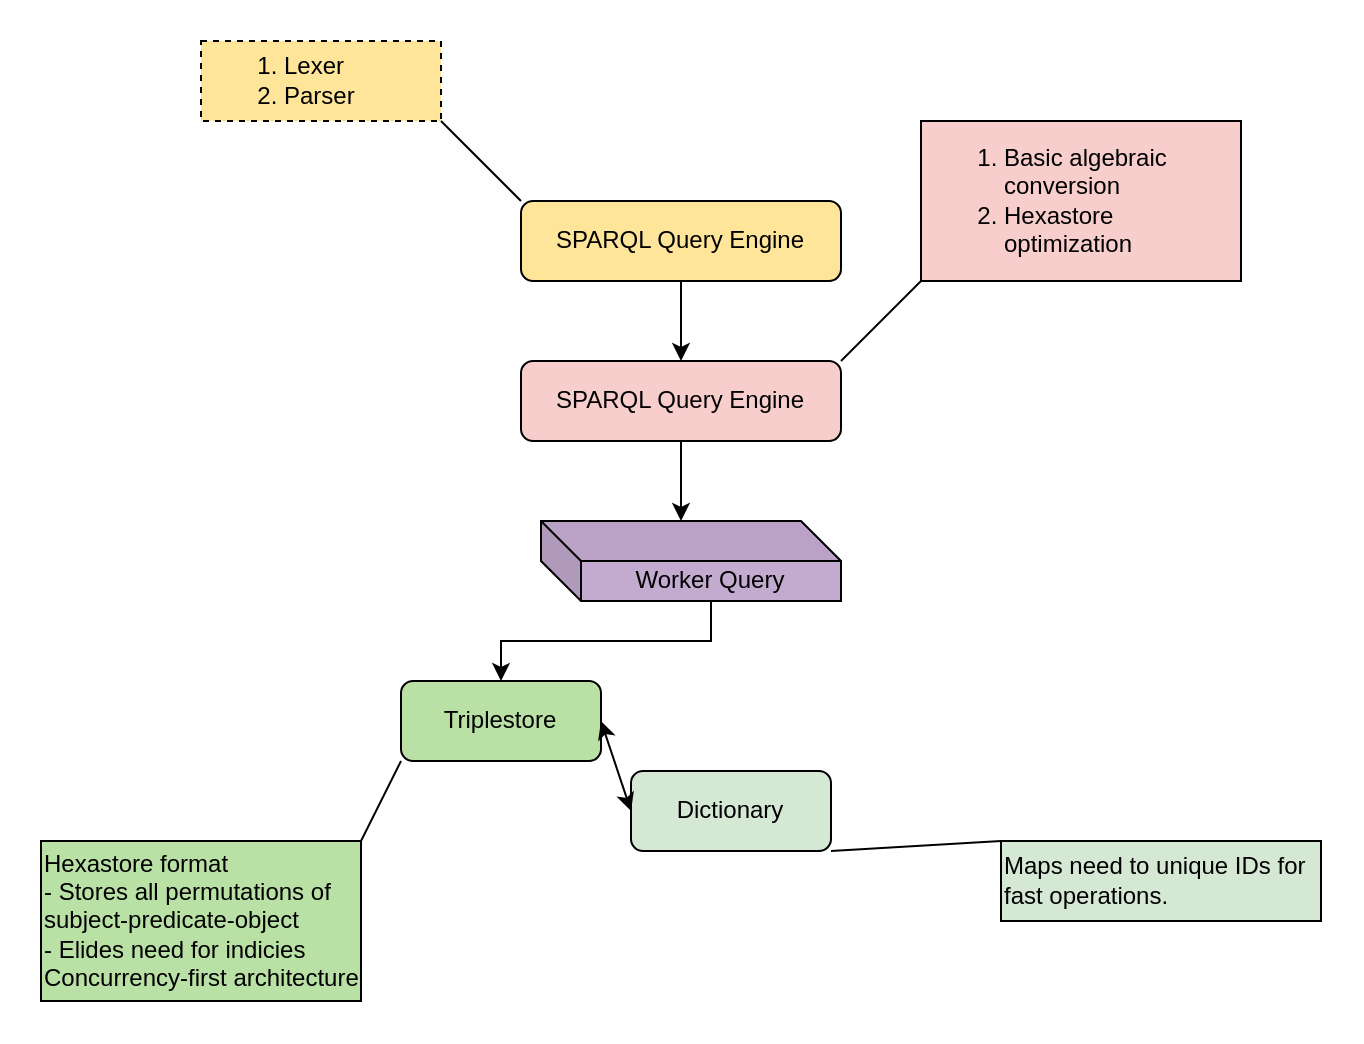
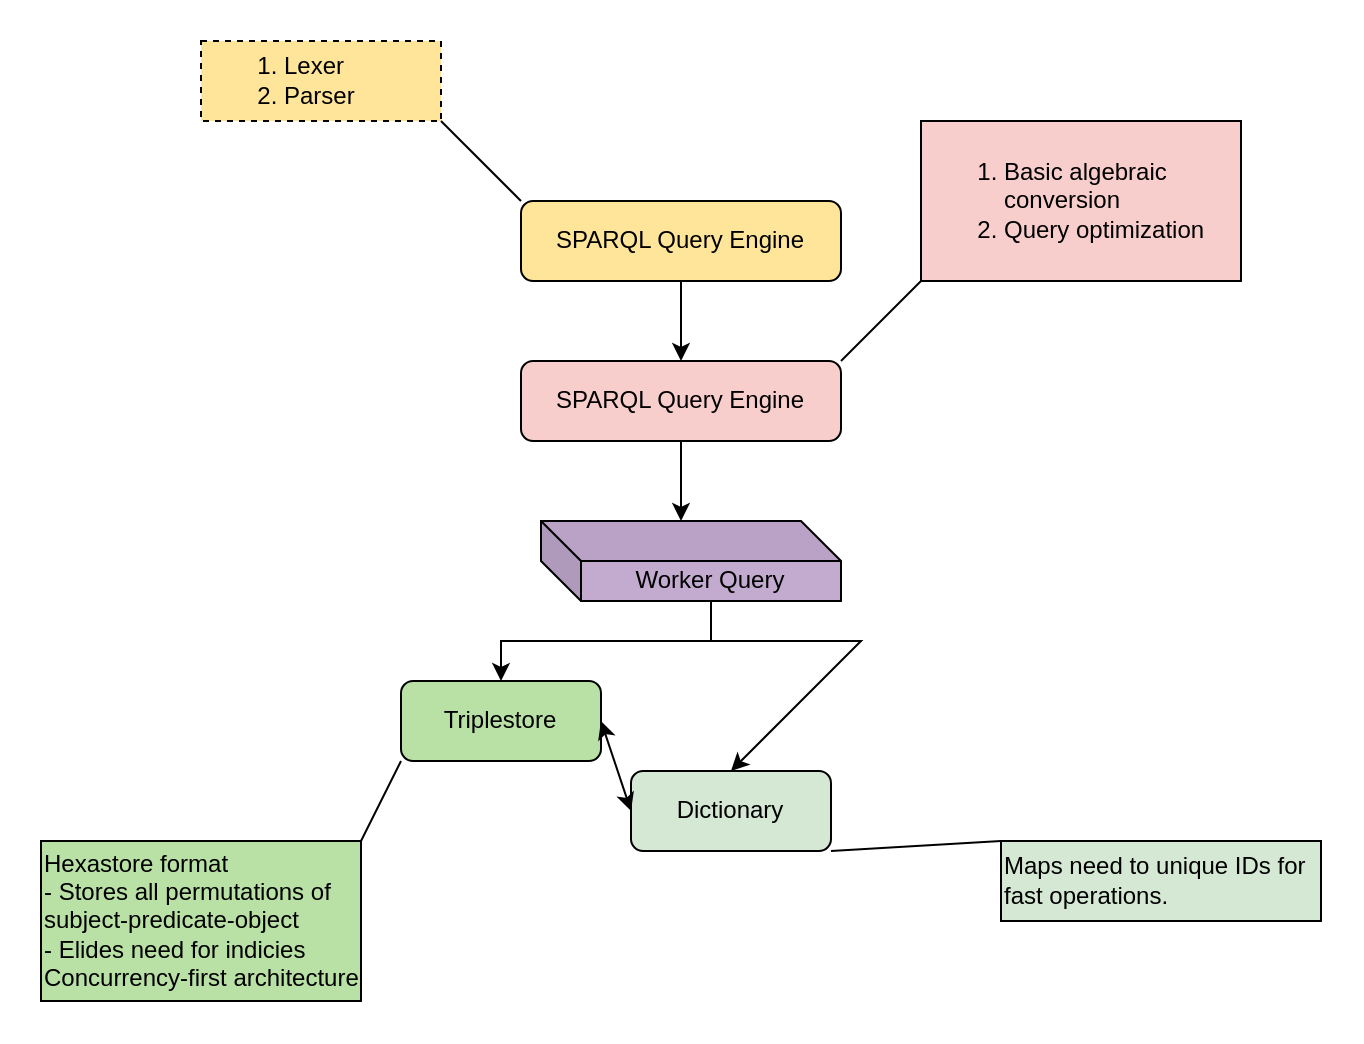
- <mxCell id="14" value="&lt;ol&gt;&lt;li&gt;Basic algebraic conversion&lt;/li&gt;&lt;li&gt;Hexastore optimization&lt;/li&gt;&lt;/ol&gt;" style="rounded=0;whiteSpace=wrap;html=1;align=left;fillColor=#F8CECC;" vertex="1" parent="1"><mxGeometry x="460" y="60" width="160" height="80" as="geometry" /></mxCell>
+ <mxCell id="14" value="&lt;ol&gt;&lt;li&gt;Basic algebraic conversion&lt;/li&gt;&lt;li&gt;Query optimization&lt;/li&gt;&lt;/ol&gt;" style="rounded=0;whiteSpace=wrap;html=1;align=left;fillColor=#F8CECC;" vertex="1" parent="1"><mxGeometry x="460" y="60" width="160" height="80" as="geometry" /></mxCell>
+ <mxCell id="19" value="" style="endArrow=classic;html=1;rounded=0;exitX=0;exitY=0;exitDx=85;exitDy=40;exitPerimeter=0;entryX=0.5;entryY=0;entryDx=0;entryDy=0;" edge="1" parent="1" source="16" target="4"><mxGeometry width="50" height="50" relative="1" as="geometry"><mxPoint x="370" y="300" as="sourcePoint" /><mxPoint x="420" y="250" as="targetPoint" /><Array as="points"><mxPoint x="355" y="320" /><mxPoint x="430" y="320" /></Array></mxGeometry></mxCell>
